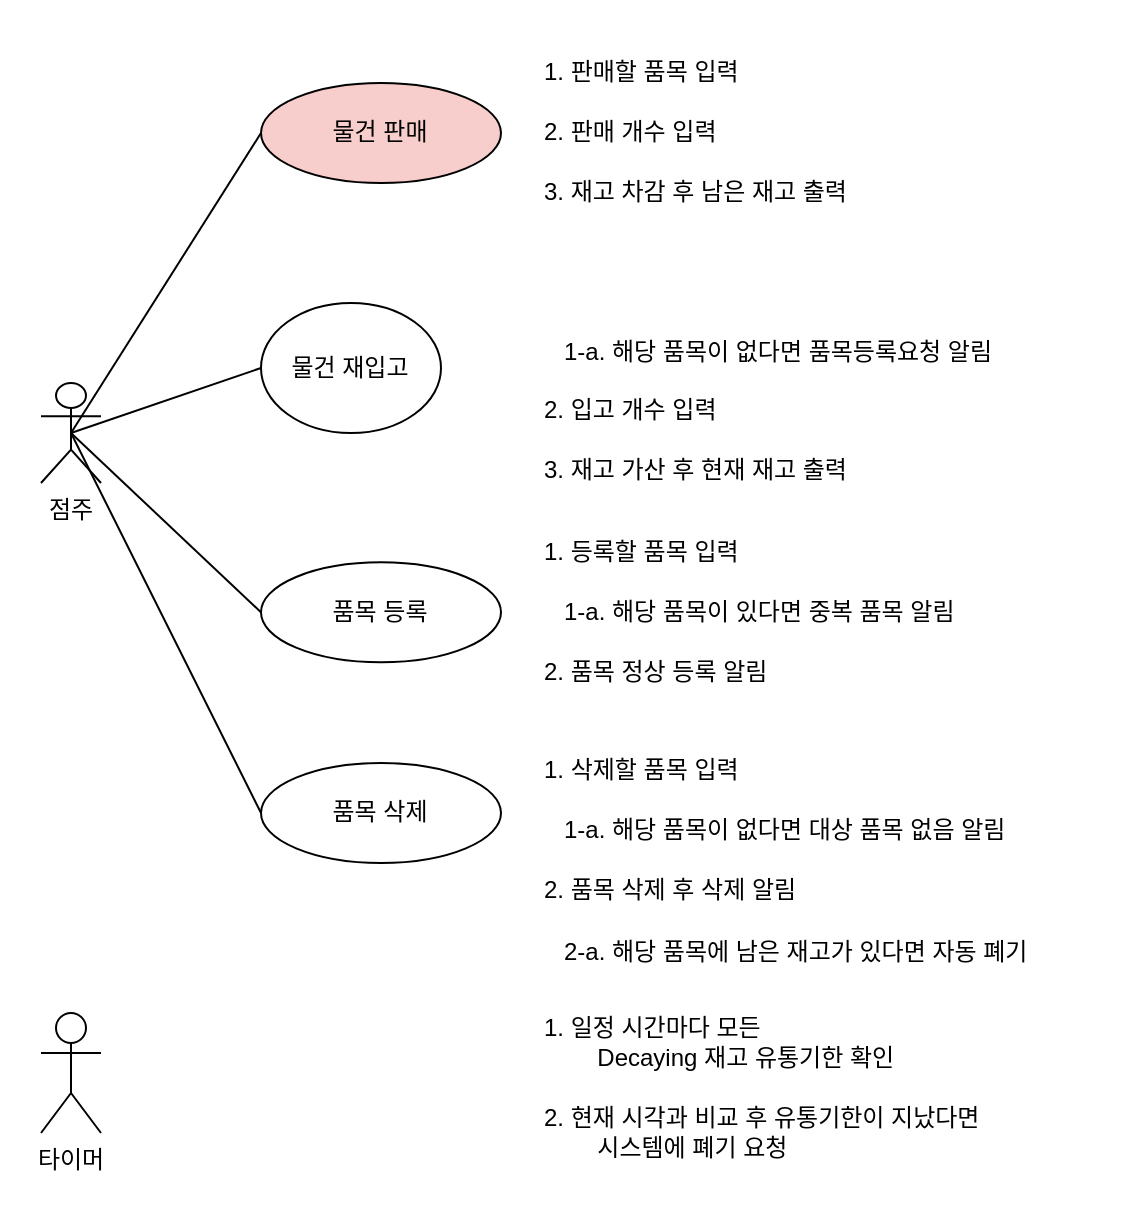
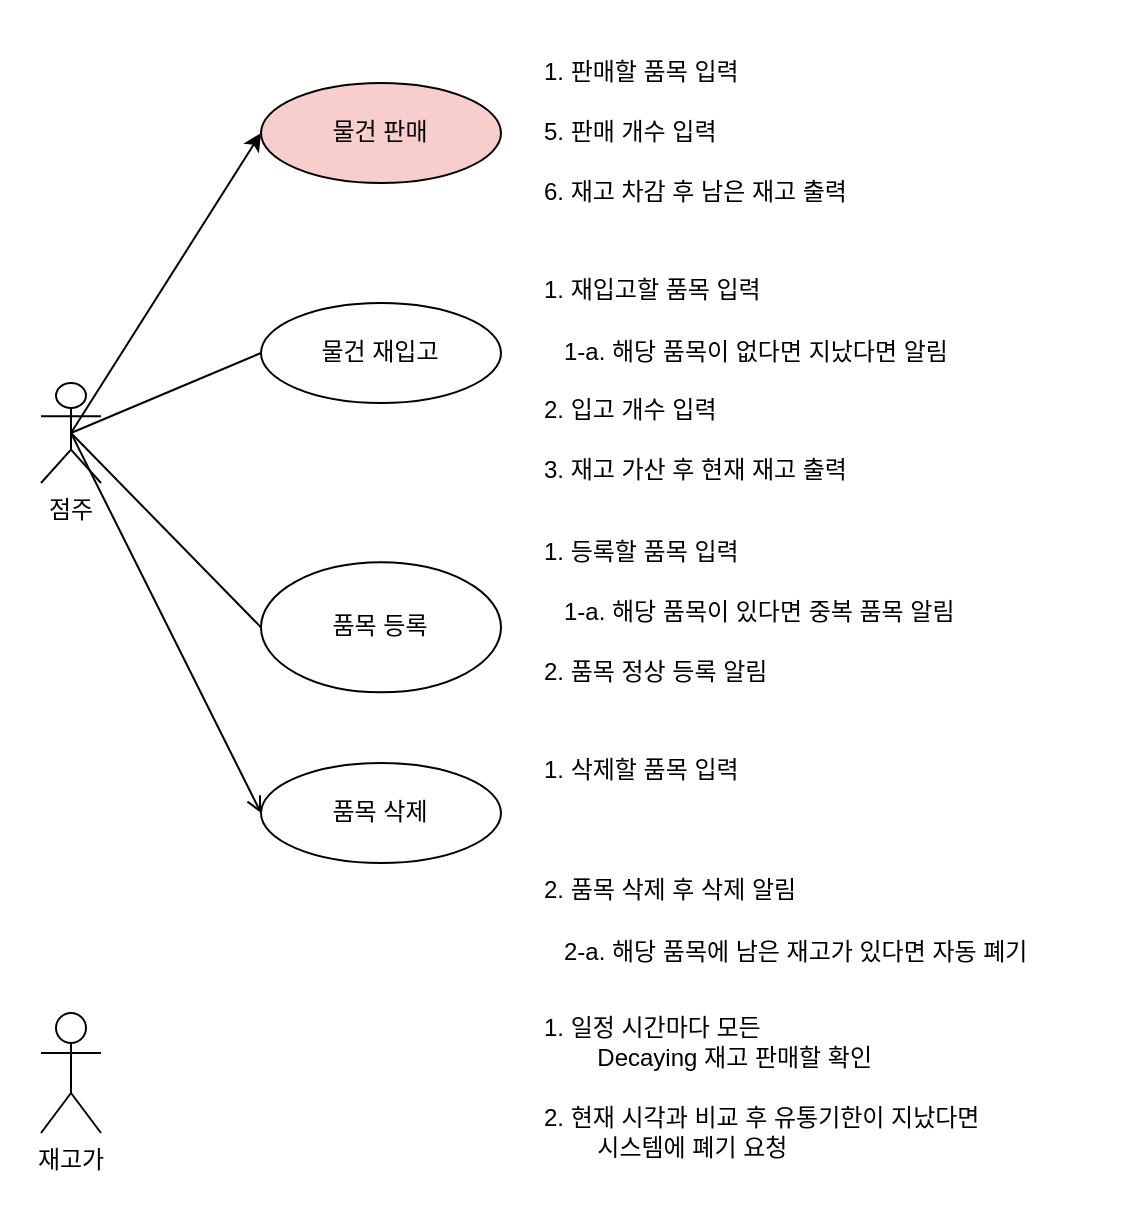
- <mxCell id="13" value="2. 판매 개수 입력" style="text;html=1;strokeColor=none;fillColor=none;align=left;verticalAlign=middle;whiteSpace=wrap;rounded=0;" parent="1" vertex="1"><mxGeometry x="270" y="50.5" width="150" height="30" as="geometry" /></mxCell>
+ <mxCell id="13" value="5. 판매 개수 입력" style="text;html=1;strokeColor=none;fillColor=none;align=left;verticalAlign=middle;whiteSpace=wrap;rounded=0;" parent="1" vertex="1"><mxGeometry x="270" y="50.5" width="150" height="30" as="geometry" /></mxCell>
- <mxCell id="7" value="" style="endArrow=none;html=1;rounded=0;exitX=0.5;exitY=0.5;exitDx=0;exitDy=0;exitPerimeter=0;entryX=0;entryY=0.5;entryDx=0;entryDy=0;" parent="1" source="2" target="3" edge="1"><mxGeometry width="50" height="50" relative="1" as="geometry"><mxPoint x="40" y="201" as="sourcePoint" /><mxPoint x="90" y="151" as="targetPoint" /></mxGeometry></mxCell>
+ <mxCell id="7" value="" style="endArrow=classic;html=1;rounded=0;exitX=0.5;exitY=0.5;exitDx=0;exitDy=0;exitPerimeter=0;entryX=0;entryY=0.5;entryDx=0;entryDy=0;" parent="1" source="2" target="3" edge="1"><mxGeometry width="50" height="50" relative="1" as="geometry"><mxPoint x="40" y="201" as="sourcePoint" /><mxPoint x="90" y="151" as="targetPoint" /></mxGeometry></mxCell>
- <mxCell id="14" value="3. 재고 차감 후 남은 재고 출력" style="text;html=1;strokeColor=none;fillColor=none;align=left;verticalAlign=middle;whiteSpace=wrap;rounded=0;" parent="1" vertex="1"><mxGeometry x="270" y="80.5" width="170" height="30" as="geometry" /></mxCell>
+ <mxCell id="14" value="6. 재고 차감 후 남은 재고 출력" style="text;html=1;strokeColor=none;fillColor=none;align=left;verticalAlign=middle;whiteSpace=wrap;rounded=0;" parent="1" vertex="1"><mxGeometry x="270" y="80.5" width="170" height="30" as="geometry" /></mxCell>
+ <mxCell id="15" value="1. 재입고할 품목 입력" style="text;html=1;strokeColor=none;fillColor=none;align=left;verticalAlign=middle;whiteSpace=wrap;rounded=0;" parent="1" vertex="1"><mxGeometry x="270" y="130.33" width="150" height="30" as="geometry" /></mxCell>
- <mxCell id="16" value="1-a. 해당 품목이 없다면 품목등록요청 알림" style="text;html=1;strokeColor=none;fillColor=none;align=left;verticalAlign=middle;whiteSpace=wrap;rounded=0;" parent="1" vertex="1"><mxGeometry x="280" y="161" width="250" height="30" as="geometry" /></mxCell>
+ <mxCell id="16" value="1-a. 해당 품목이 없다면 지났다면 알림" style="text;html=1;strokeColor=none;fillColor=none;align=left;verticalAlign=middle;whiteSpace=wrap;rounded=0;" parent="1" vertex="1"><mxGeometry x="280" y="161" width="250" height="30" as="geometry" /></mxCell>
- <mxCell id="4" value="물건 재입고" style="ellipse;whiteSpace=wrap;html=1;" parent="1" vertex="1"><mxGeometry x="130" y="151" width="90" height="65" as="geometry" /></mxCell>
+ <mxCell id="4" value="물건 재입고" style="ellipse;whiteSpace=wrap;html=1;" parent="1" vertex="1"><mxGeometry x="130" y="151" width="120" height="50" as="geometry" /></mxCell>
- <mxCell id="5" value="품목 등록" style="ellipse;whiteSpace=wrap;html=1;" parent="1" vertex="1"><mxGeometry x="130" y="280.67" width="120" height="50" as="geometry" /></mxCell>
+ <mxCell id="5" value="품목 등록" style="ellipse;whiteSpace=wrap;html=1;" parent="1" vertex="1"><mxGeometry x="130" y="280.67" width="120" height="65" as="geometry" /></mxCell>
- <mxCell id="10" value="" style="endArrow=none;html=1;rounded=0;exitX=0.5;exitY=0.5;exitDx=0;exitDy=0;exitPerimeter=0;entryX=0;entryY=0.5;entryDx=0;entryDy=0;" parent="1" source="2" target="6" edge="1"><mxGeometry width="50" height="50" relative="1" as="geometry"><mxPoint x="45" y="231" as="sourcePoint" /><mxPoint x="140" y="246" as="targetPoint" /></mxGeometry></mxCell>
+ <mxCell id="10" value="" style="endArrow=open;html=1;rounded=0;exitX=0.5;exitY=0.5;exitDx=0;exitDy=0;exitPerimeter=0;entryX=0;entryY=0.5;entryDx=0;entryDy=0;" parent="1" source="2" target="6" edge="1"><mxGeometry width="50" height="50" relative="1" as="geometry"><mxPoint x="45" y="231" as="sourcePoint" /><mxPoint x="140" y="246" as="targetPoint" /></mxGeometry></mxCell>
- <mxCell id="24" value="1-a. 해당 품목이 없다면 대상 품목 없음 알림" style="text;html=1;strokeColor=none;fillColor=none;align=left;verticalAlign=middle;whiteSpace=wrap;rounded=0;" parent="1" vertex="1"><mxGeometry x="280" y="400.44" width="250" height="30" as="geometry" /></mxCell>
- <mxCell id="26" value="1. 일정 시간마다 모든 &lt;br&gt;&lt;span style=&quot;white-space: pre;&quot;&gt;&#09;&lt;/span&gt;Decaying 재고 유통기한 확인" style="text;html=1;strokeColor=none;fillColor=none;align=left;verticalAlign=middle;whiteSpace=wrap;rounded=0;" parent="1" vertex="1"><mxGeometry x="270" y="506" width="229" height="30" as="geometry" /></mxCell>
+ <mxCell id="26" value="1. 일정 시간마다 모든 &lt;br&gt;&lt;span style=&quot;white-space: pre;&quot;&gt;&#09;&lt;/span&gt;Decaying 재고 판매할 확인" style="text;html=1;strokeColor=none;fillColor=none;align=left;verticalAlign=middle;whiteSpace=wrap;rounded=0;" parent="1" vertex="1"><mxGeometry x="270" y="506" width="229" height="30" as="geometry" /></mxCell>
- <mxCell id="11" value="타이머" style="shape=umlActor;verticalLabelPosition=bottom;verticalAlign=top;html=1;outlineConnect=0;" parent="1" vertex="1"><mxGeometry x="20" y="506" width="30" height="60" as="geometry" /></mxCell>
+ <mxCell id="11" value="재고가" style="shape=umlActor;verticalLabelPosition=bottom;verticalAlign=top;html=1;outlineConnect=0;" parent="1" vertex="1"><mxGeometry x="20" y="506" width="30" height="60" as="geometry" /></mxCell>
